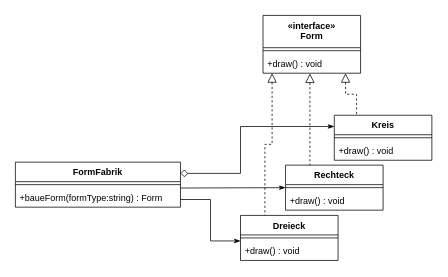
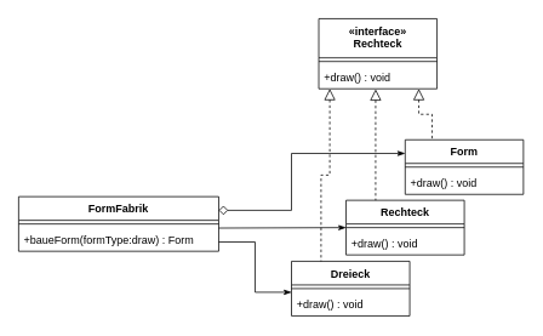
- <mxCell id="15" value="«interface»&#10;Form&#10;" style="swimlane;fontStyle=1;align=center;verticalAlign=top;childLayout=stackLayout;horizontal=1;startSize=43;horizontalStack=0;resizeParent=1;resizeParentMax=0;resizeLast=0;collapsible=1;marginBottom=0;" vertex="1" parent="1"><mxGeometry x="350" y="20" width="130" height="77" as="geometry" /></mxCell>
+ <mxCell id="15" value="«interface»&#10;Rechteck&#10;" style="swimlane;fontStyle=1;align=center;verticalAlign=top;childLayout=stackLayout;horizontal=1;startSize=43;horizontalStack=0;resizeParent=1;resizeParentMax=0;resizeLast=0;collapsible=1;marginBottom=0;" vertex="1" parent="1"><mxGeometry x="350" y="20" width="130" height="77" as="geometry" /></mxCell>
- <mxCell id="11" value="Kreis" style="swimlane;fontStyle=1;align=center;verticalAlign=top;childLayout=stackLayout;horizontal=1;startSize=26;horizontalStack=0;resizeParent=1;resizeParentMax=0;resizeLast=0;collapsible=1;marginBottom=0;" vertex="1" parent="1"><mxGeometry x="445" y="153" width="130" height="60" as="geometry" /></mxCell>
+ <mxCell id="11" value="Form" style="swimlane;fontStyle=1;align=center;verticalAlign=top;childLayout=stackLayout;horizontal=1;startSize=26;horizontalStack=0;resizeParent=1;resizeParentMax=0;resizeLast=0;collapsible=1;marginBottom=0;" vertex="1" parent="1"><mxGeometry x="445" y="153" width="130" height="60" as="geometry" /></mxCell>
- <mxCell id="4" value="+baueForm(formType:string) : Form" style="text;strokeColor=none;fillColor=none;align=left;verticalAlign=top;spacingLeft=4;spacingRight=4;overflow=hidden;rotatable=0;points=[[0,0.5],[1,0.5]];portConstraint=eastwest;" parent="2" vertex="1"><mxGeometry y="34" width="220" height="26" as="geometry" /></mxCell>
+ <mxCell id="4" value="+baueForm(formType:draw) : Form" style="text;strokeColor=none;fillColor=none;align=left;verticalAlign=top;spacingLeft=4;spacingRight=4;overflow=hidden;rotatable=0;points=[[0,0.5],[1,0.5]];portConstraint=eastwest;" parent="2" vertex="1"><mxGeometry y="34" width="220" height="26" as="geometry" /></mxCell>
